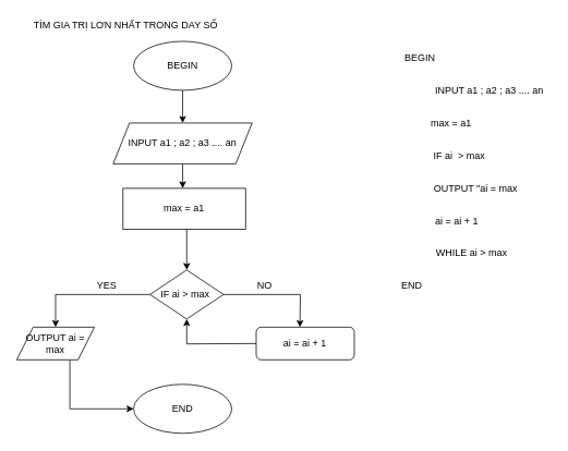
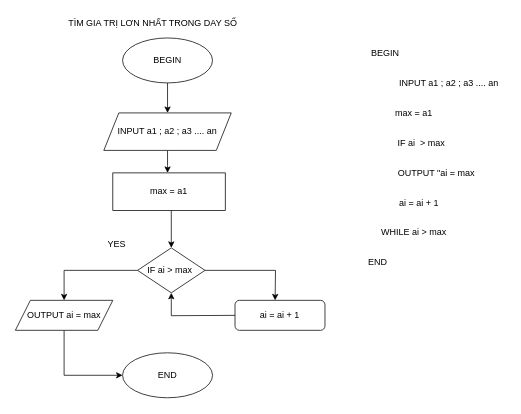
- <mxCell id="2" value="TÌM GIA TRỊ LƠN NHẤT TRONG DAY SỐ" style="text;html=1;align=center;verticalAlign=middle;resizable=0;points=[];autosize=1;" parent="1" vertex="1"><mxGeometry x="33" y="20" width="240" height="20" as="geometry" /></mxCell>
+ <mxCell id="2" value="TÌM GIA TRỊ LƠN NHẤT TRONG DAY SỐ" style="text;html=1;align=center;verticalAlign=middle;resizable=0;points=[];autosize=1;" parent="1" vertex="1"><mxGeometry x="83" y="20" width="240" height="20" as="geometry" /></mxCell>
- <mxCell id="25" value="WHILE ai &amp;gt; max&amp;nbsp;" style="text;html=1;align=center;verticalAlign=middle;resizable=0;points=[];autosize=1;" parent="1" vertex="1"><mxGeometry x="523" y="300" width="110" height="20" as="geometry" /></mxCell>
+ <mxCell id="25" value="WHILE ai &amp;gt; max&amp;nbsp;" style="text;html=1;align=center;verticalAlign=middle;resizable=0;points=[];autosize=1;" parent="1" vertex="1"><mxGeometry x="498" y="300" width="110" height="20" as="geometry" /></mxCell>
- <mxCell id="14" value="YES" style="text;html=1;align=center;verticalAlign=middle;resizable=0;points=[];autosize=1;" parent="1" vertex="1"><mxGeometry x="110" y="340" width="40" height="20" as="geometry" /></mxCell>
+ <mxCell id="14" value="YES" style="text;html=1;align=center;verticalAlign=middle;resizable=0;points=[];autosize=1;" parent="1" vertex="1"><mxGeometry x="135" y="315" width="40" height="20" as="geometry" /></mxCell>
- <mxCell id="16" value="NO" style="text;html=1;align=center;verticalAlign=middle;resizable=0;points=[];autosize=1;" parent="1" vertex="1"><mxGeometry x="308" y="340" width="30" height="20" as="geometry" /></mxCell>
- <mxCell id="13" value="OUTPUT ai = max" style="shape=parallelogram;perimeter=parallelogramPerimeter;whiteSpace=wrap;html=1;fixedSize=1;" parent="1" vertex="1"><mxGeometry x="20" y="400" width="95" height="40" as="geometry" /></mxCell>
+ <mxCell id="13" value="OUTPUT ai = max" style="shape=parallelogram;perimeter=parallelogramPerimeter;whiteSpace=wrap;html=1;fixedSize=1;" parent="1" vertex="1"><mxGeometry x="20" y="400" width="130" height="40" as="geometry" /></mxCell>
